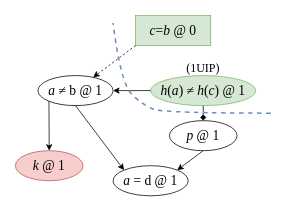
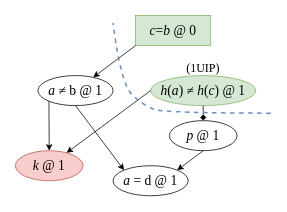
- <mxCell id="8" value="" style="endArrow=classic;html=1;rounded=0;exitX=0;exitY=1;exitDx=0;exitDy=0;dashed=1;" edge="1" parent="1" source="2" target="4"><mxGeometry width="50" height="50" relative="1" as="geometry"><mxPoint x="170" y="190" as="sourcePoint" /><mxPoint x="220" y="140" as="targetPoint" /></mxGeometry></mxCell>
+ <mxCell id="8" value="" style="endArrow=classic;html=1;rounded=0;exitX=0;exitY=1;exitDx=0;exitDy=0;" edge="1" parent="1" source="2" target="4"><mxGeometry width="50" height="50" relative="1" as="geometry"><mxPoint x="170" y="190" as="sourcePoint" /><mxPoint x="220" y="140" as="targetPoint" /></mxGeometry></mxCell>
- <mxCell id="9" value="" style="endArrow=classic;html=1;rounded=0;exitX=0;exitY=0.5;exitDx=0;exitDy=0;entryX=1;entryY=0.5;entryDx=0;entryDy=0;" edge="1" parent="1" source="3" target="4"><mxGeometry width="50" height="50" relative="1" as="geometry"><mxPoint x="205" y="64" as="sourcePoint" /><mxPoint x="118" y="112" as="targetPoint" /></mxGeometry></mxCell>
+ <mxCell id="9" value="" style="endArrow=classic;html=1;rounded=0;exitX=0;exitY=0.5;exitDx=0;exitDy=0;" edge="1" parent="1" source="3" target="7"><mxGeometry width="50" height="50" relative="1" as="geometry"><mxPoint x="205" y="64" as="sourcePoint" /><mxPoint x="118" y="112" as="targetPoint" /></mxGeometry></mxCell>
